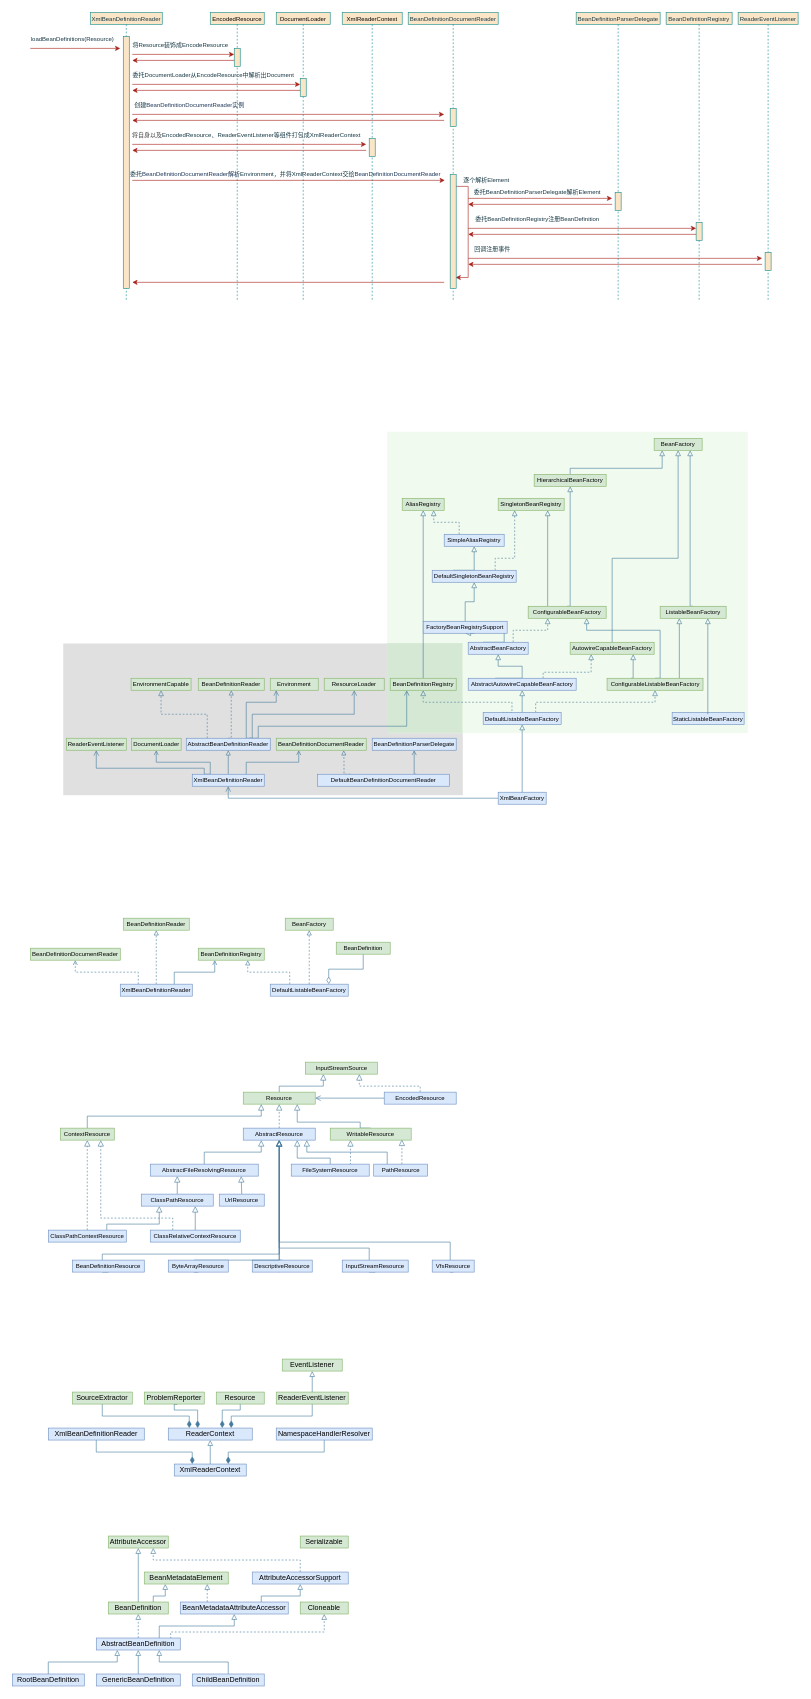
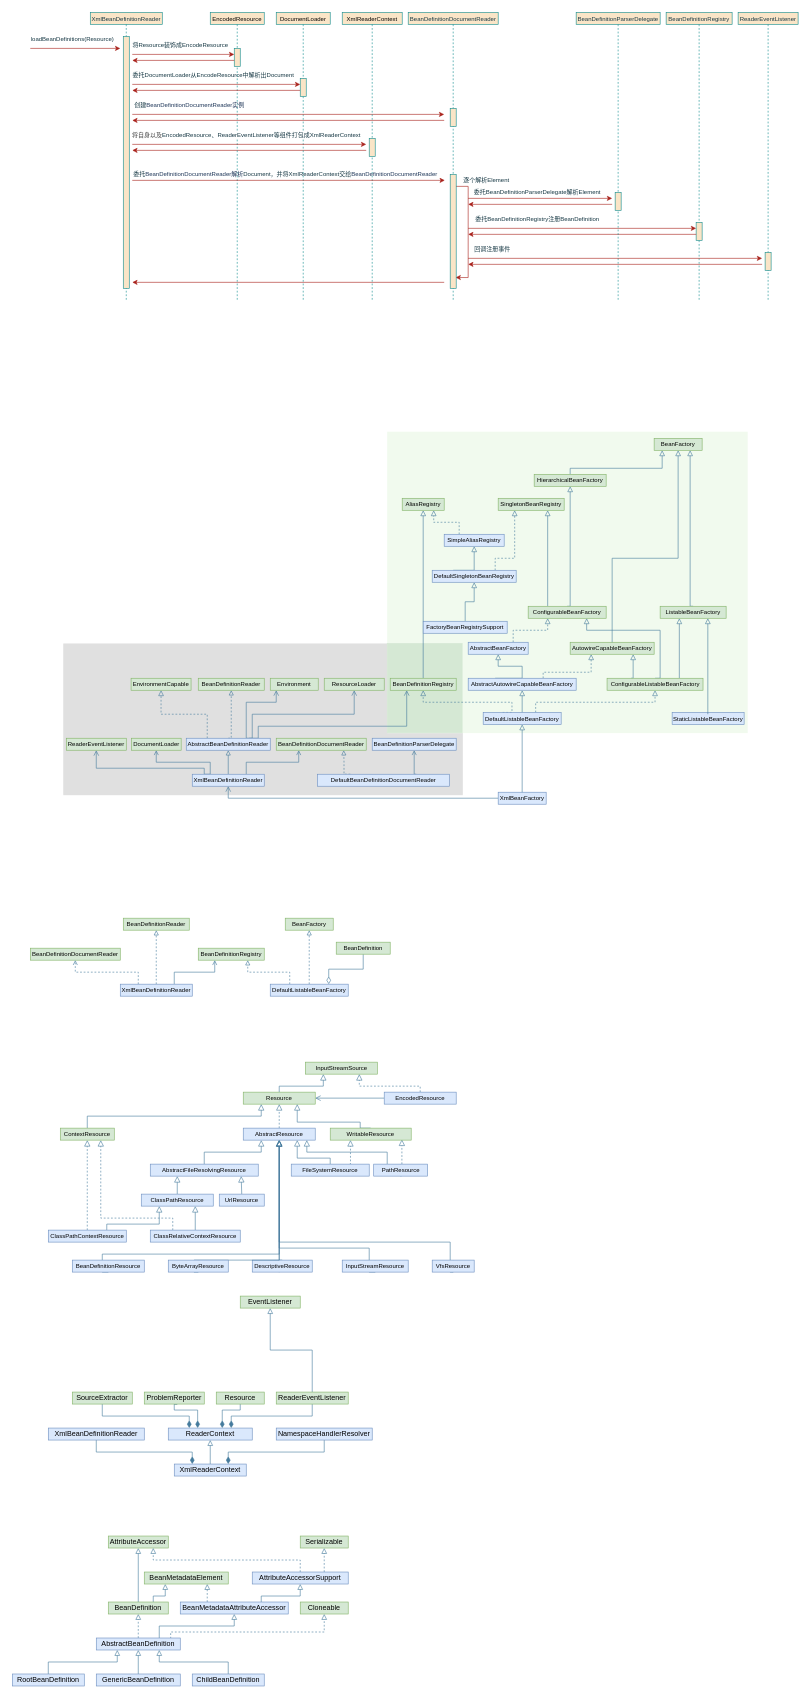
- <mxCell id="33" value="委托&lt;span style=&quot;color: rgb(29, 53, 87); font-size: 10px;&quot;&gt;BeanDefinitionDocumentReader解析&lt;/span&gt;Environment，并将XmlReaderContext交给&lt;span style=&quot;color: rgb(29, 53, 87); font-size: 10px;&quot;&gt;BeanDefinitionDocumentReader&lt;/span&gt;" style="text;html=1;resizable=0;autosize=1;align=center;verticalAlign=middle;points=[];fillColor=none;strokeColor=none;rounded=0;fontStyle=0;fontSize=10;labelBackgroundColor=none;fontColor=#143642;" parent="1" vertex="1"><mxGeometry x="210" y="275" width="530" height="30" as="geometry" /></mxCell>
+ <mxCell id="33" value="委托&lt;span style=&quot;color: rgb(29, 53, 87); font-size: 10px;&quot;&gt;BeanDefinitionDocumentReader解析&lt;/span&gt;Document，并将XmlReaderContext交给&lt;span style=&quot;color: rgb(29, 53, 87); font-size: 10px;&quot;&gt;BeanDefinitionDocumentReader&lt;/span&gt;" style="text;html=1;resizable=0;autosize=1;align=center;verticalAlign=middle;points=[];fillColor=none;strokeColor=none;rounded=0;fontStyle=0;fontSize=10;labelBackgroundColor=none;fontColor=#143642;" parent="1" vertex="1"><mxGeometry x="210" y="275" width="530" height="30" as="geometry" /></mxCell>
- <mxCell id="76" style="edgeStyle=orthogonalEdgeStyle;rounded=0;orthogonalLoop=1;jettySize=auto;html=1;exitX=0.25;exitY=0;exitDx=0;exitDy=0;entryX=0.5;entryY=1;entryDx=0;entryDy=0;labelBackgroundColor=#F1FAEE;strokeColor=#457B9D;fontColor=#1D3557;endSize=7;endArrow=block;endFill=0;fontSize=10;" parent="1" source="77" target="79" edge="1"><mxGeometry relative="1" as="geometry"><Array as="points"><mxPoint x="840" y="1070" /><mxPoint x="840" y="1050" /><mxPoint x="790" y="1050" /></Array></mxGeometry></mxCell>
- <mxCell id="176" value="EventListener" style="rounded=0;whiteSpace=wrap;html=1;sketch=0;strokeColor=#82b366;fillColor=#d5e8d4;" parent="1" vertex="1"><mxGeometry x="470" y="2265" width="100" height="20" as="geometry" /></mxCell>
+ <mxCell id="176" value="EventListener" style="rounded=0;whiteSpace=wrap;html=1;sketch=0;strokeColor=#82b366;fillColor=#d5e8d4;" parent="1" vertex="1"><mxGeometry x="400" y="2160" width="100" height="20" as="geometry" /></mxCell>
+ <mxCell id="198" style="edgeStyle=orthogonalEdgeStyle;rounded=0;sketch=0;orthogonalLoop=1;jettySize=auto;html=1;exitX=0.75;exitY=0;exitDx=0;exitDy=0;entryX=0.5;entryY=1;entryDx=0;entryDy=0;dashed=1;endArrow=block;endFill=0;endSize=7;labelBackgroundColor=#F1FAEE;strokeColor=#457B9D;fontColor=#1D3557;" parent="1" source="199" target="204" edge="1"><mxGeometry relative="1" as="geometry" /></mxCell>
